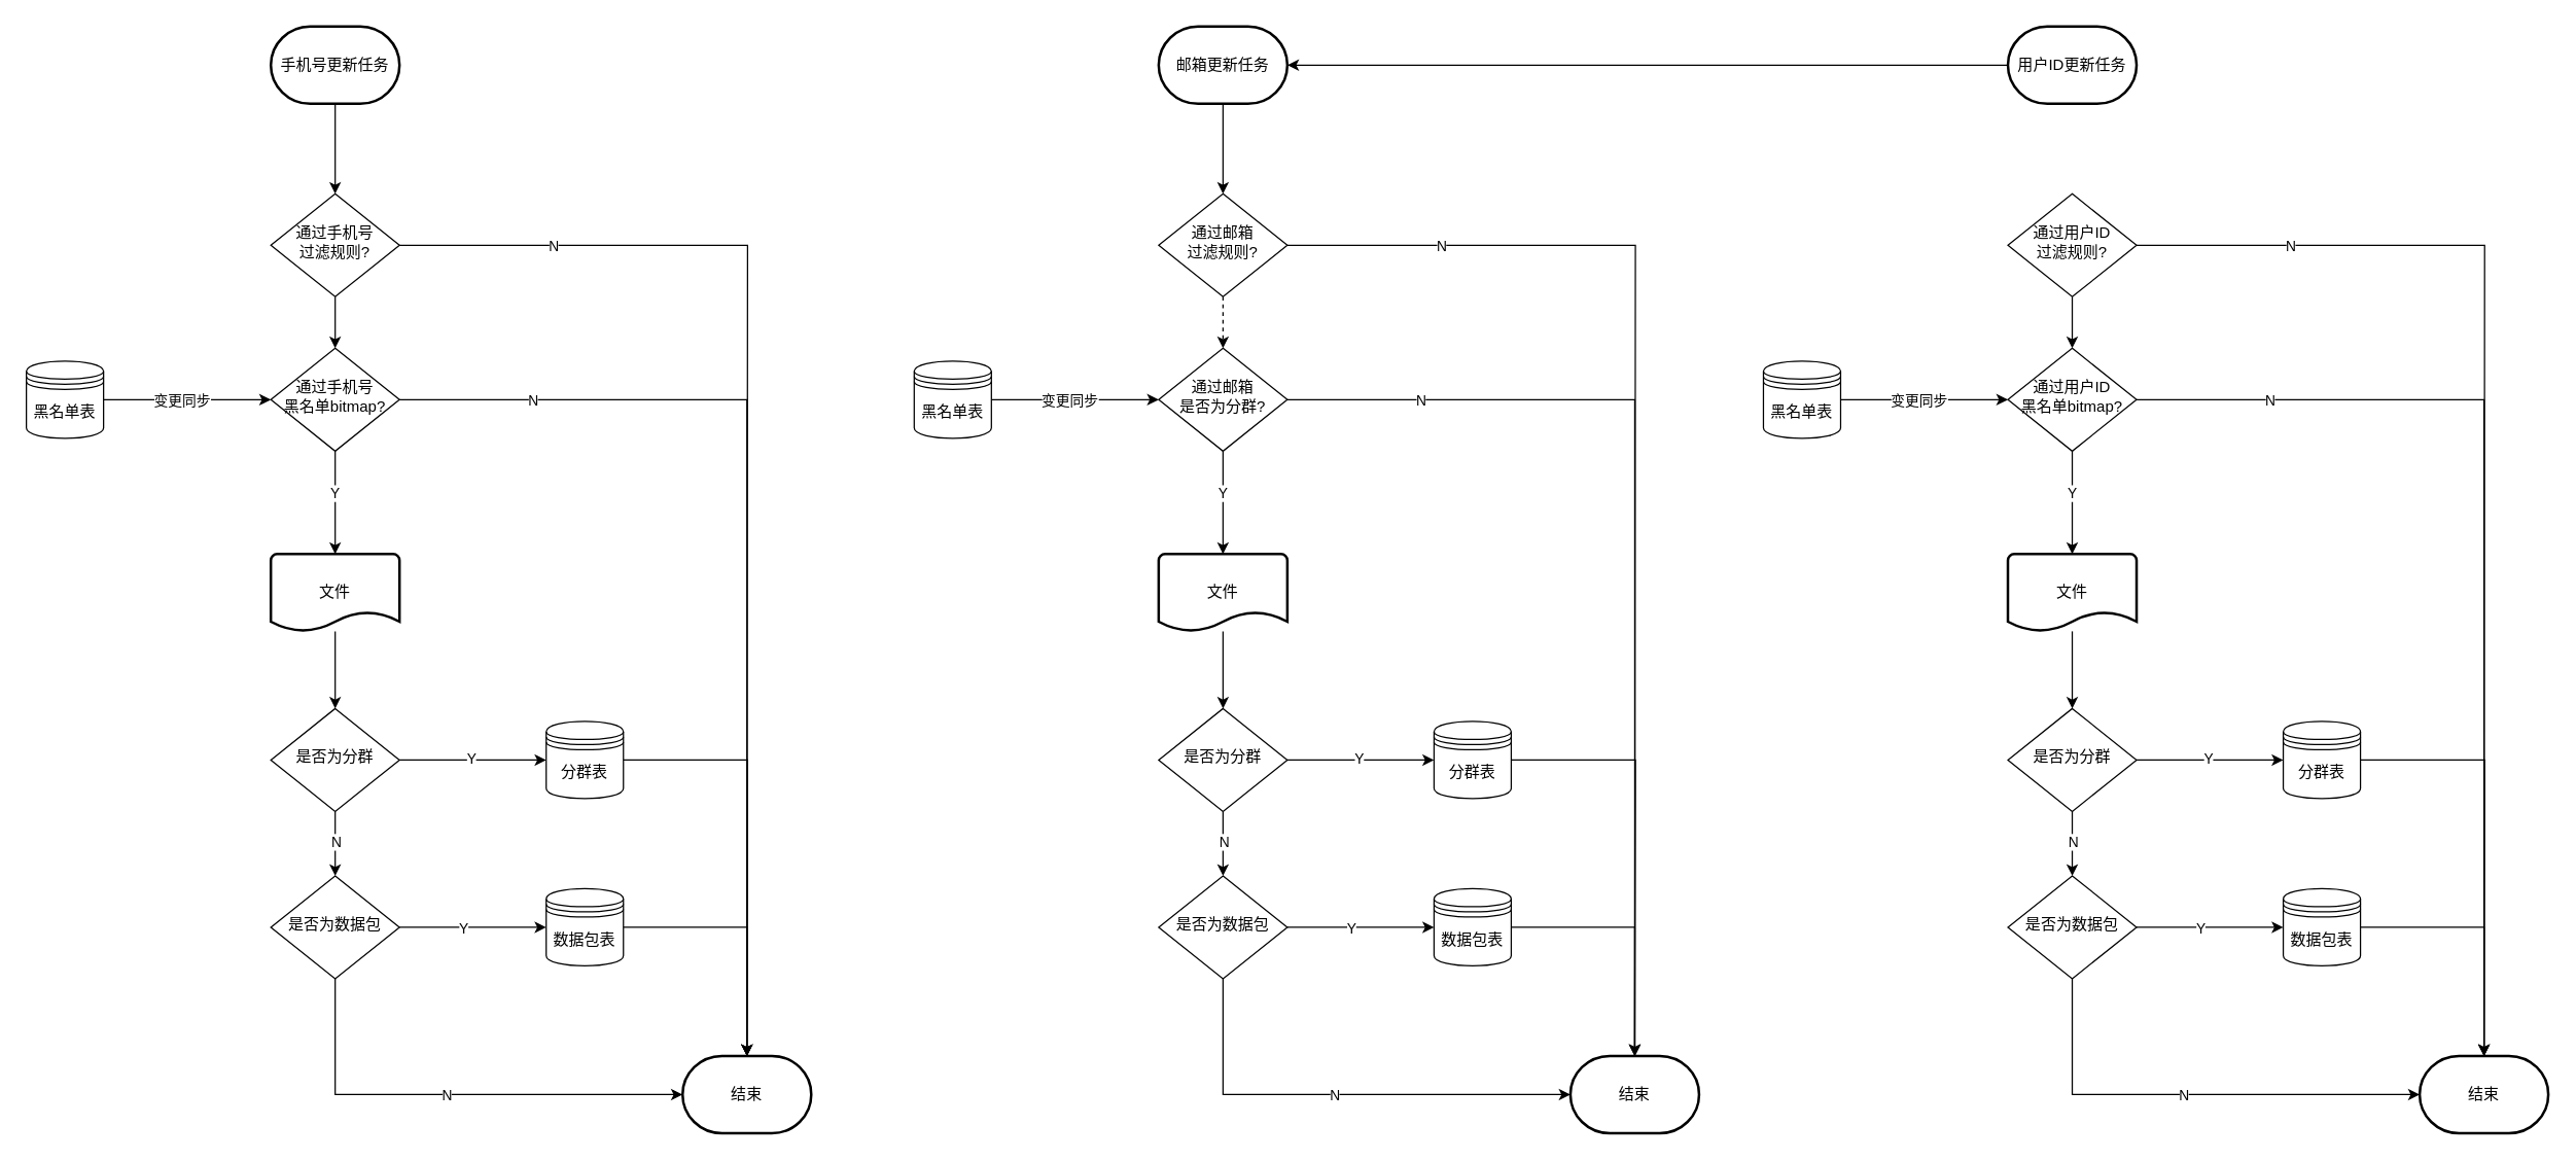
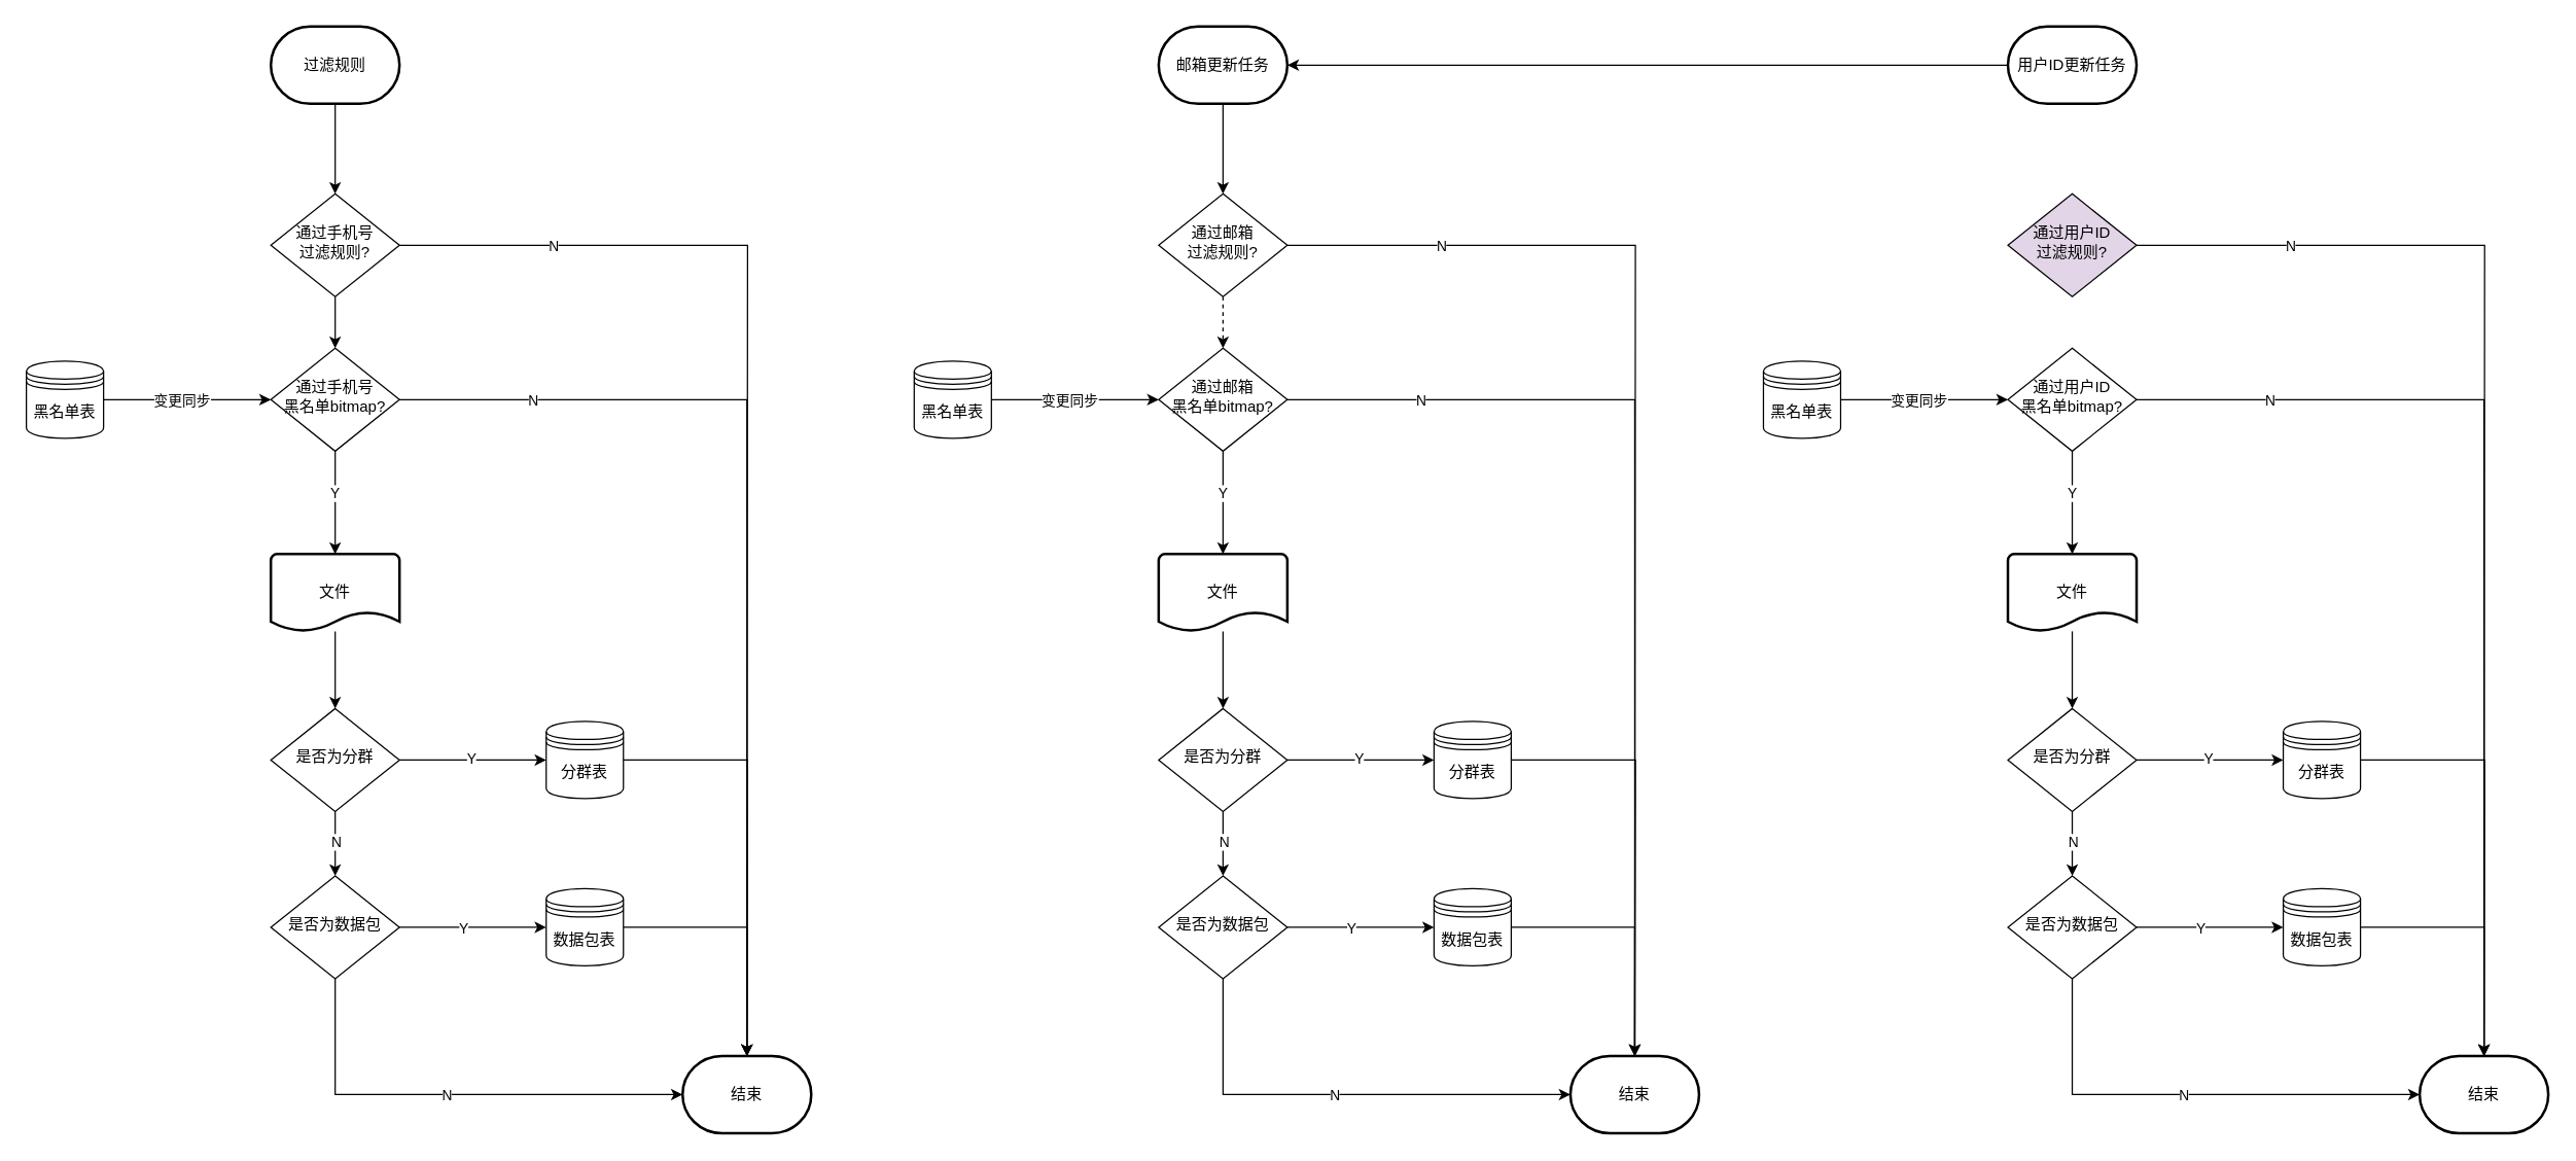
- <mxCell id="24" value="手机号更新任务" style="strokeWidth=2;html=1;shape=mxgraph.flowchart.terminator;whiteSpace=wrap;" vertex="1" parent="1"><mxGeometry x="210" y="20" width="100" height="60" as="geometry" /></mxCell>
+ <mxCell id="24" value="过滤规则" style="strokeWidth=2;html=1;shape=mxgraph.flowchart.terminator;whiteSpace=wrap;" vertex="1" parent="1"><mxGeometry x="210" y="20" width="100" height="60" as="geometry" /></mxCell>
- <mxCell id="67" value="通过用户ID&lt;br&gt;过滤规则?" style="rhombus;whiteSpace=wrap;html=1;shadow=0;fontFamily=Helvetica;fontSize=12;align=center;strokeWidth=1;spacing=6;spacingTop=-4;" vertex="1" parent="1"><mxGeometry x="1560" y="150" width="100" height="80" as="geometry" /></mxCell>
+ <mxCell id="67" value="通过用户ID&lt;br&gt;过滤规则?" style="rhombus;whiteSpace=wrap;html=1;shadow=0;fontFamily=Helvetica;fontSize=12;align=center;strokeWidth=1;spacing=6;spacingTop=-4;fillColor=#e1d5e7;" vertex="1" parent="1"><mxGeometry x="1560" y="150" width="100" height="80" as="geometry" /></mxCell>
- <mxCell id="64" value="" style="edgeStyle=orthogonalEdgeStyle;rounded=0;orthogonalLoop=1;jettySize=auto;html=1;" edge="1" parent="1" source="67" target="70"><mxGeometry relative="1" as="geometry" /></mxCell>
- <mxCell id="39" value="通过邮箱&lt;br&gt;是否为分群?" style="rhombus;whiteSpace=wrap;html=1;shadow=0;fontFamily=Helvetica;fontSize=12;align=center;strokeWidth=1;spacing=6;spacingTop=-4;" vertex="1" parent="1"><mxGeometry x="900" y="270" width="100" height="80" as="geometry" /></mxCell>
+ <mxCell id="39" value="通过邮箱&lt;br&gt;黑名单bitmap?" style="rhombus;whiteSpace=wrap;html=1;shadow=0;fontFamily=Helvetica;fontSize=12;align=center;strokeWidth=1;spacing=6;spacingTop=-4;" vertex="1" parent="1"><mxGeometry x="900" y="270" width="100" height="80" as="geometry" /></mxCell>
